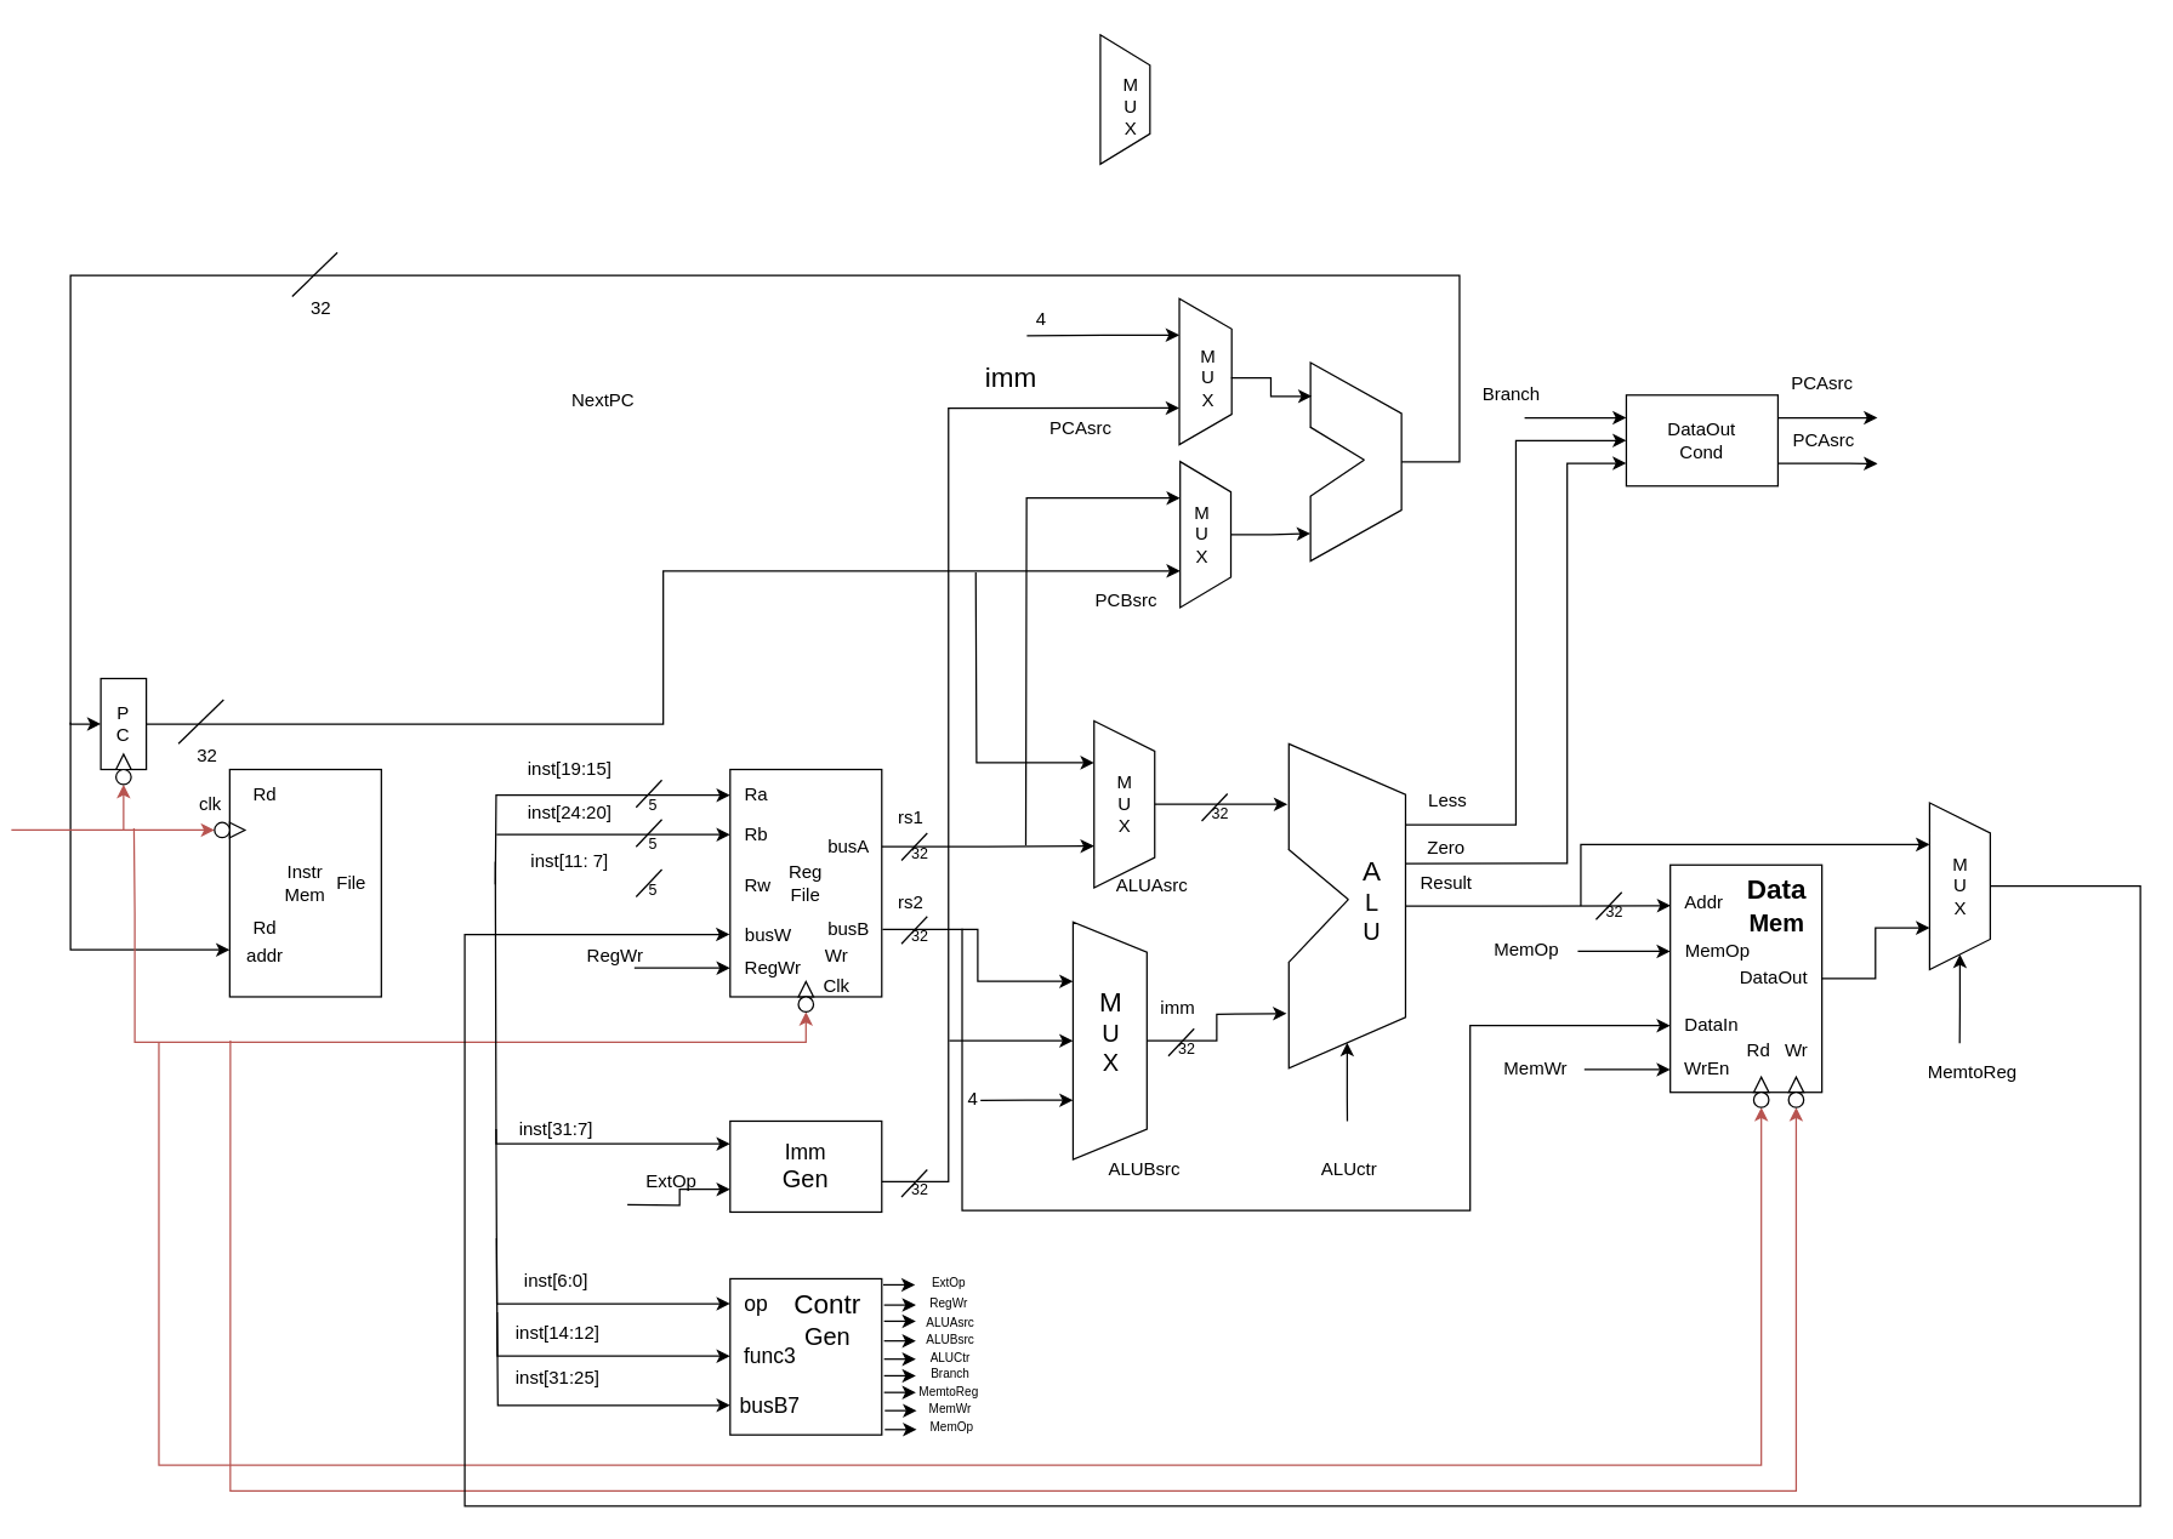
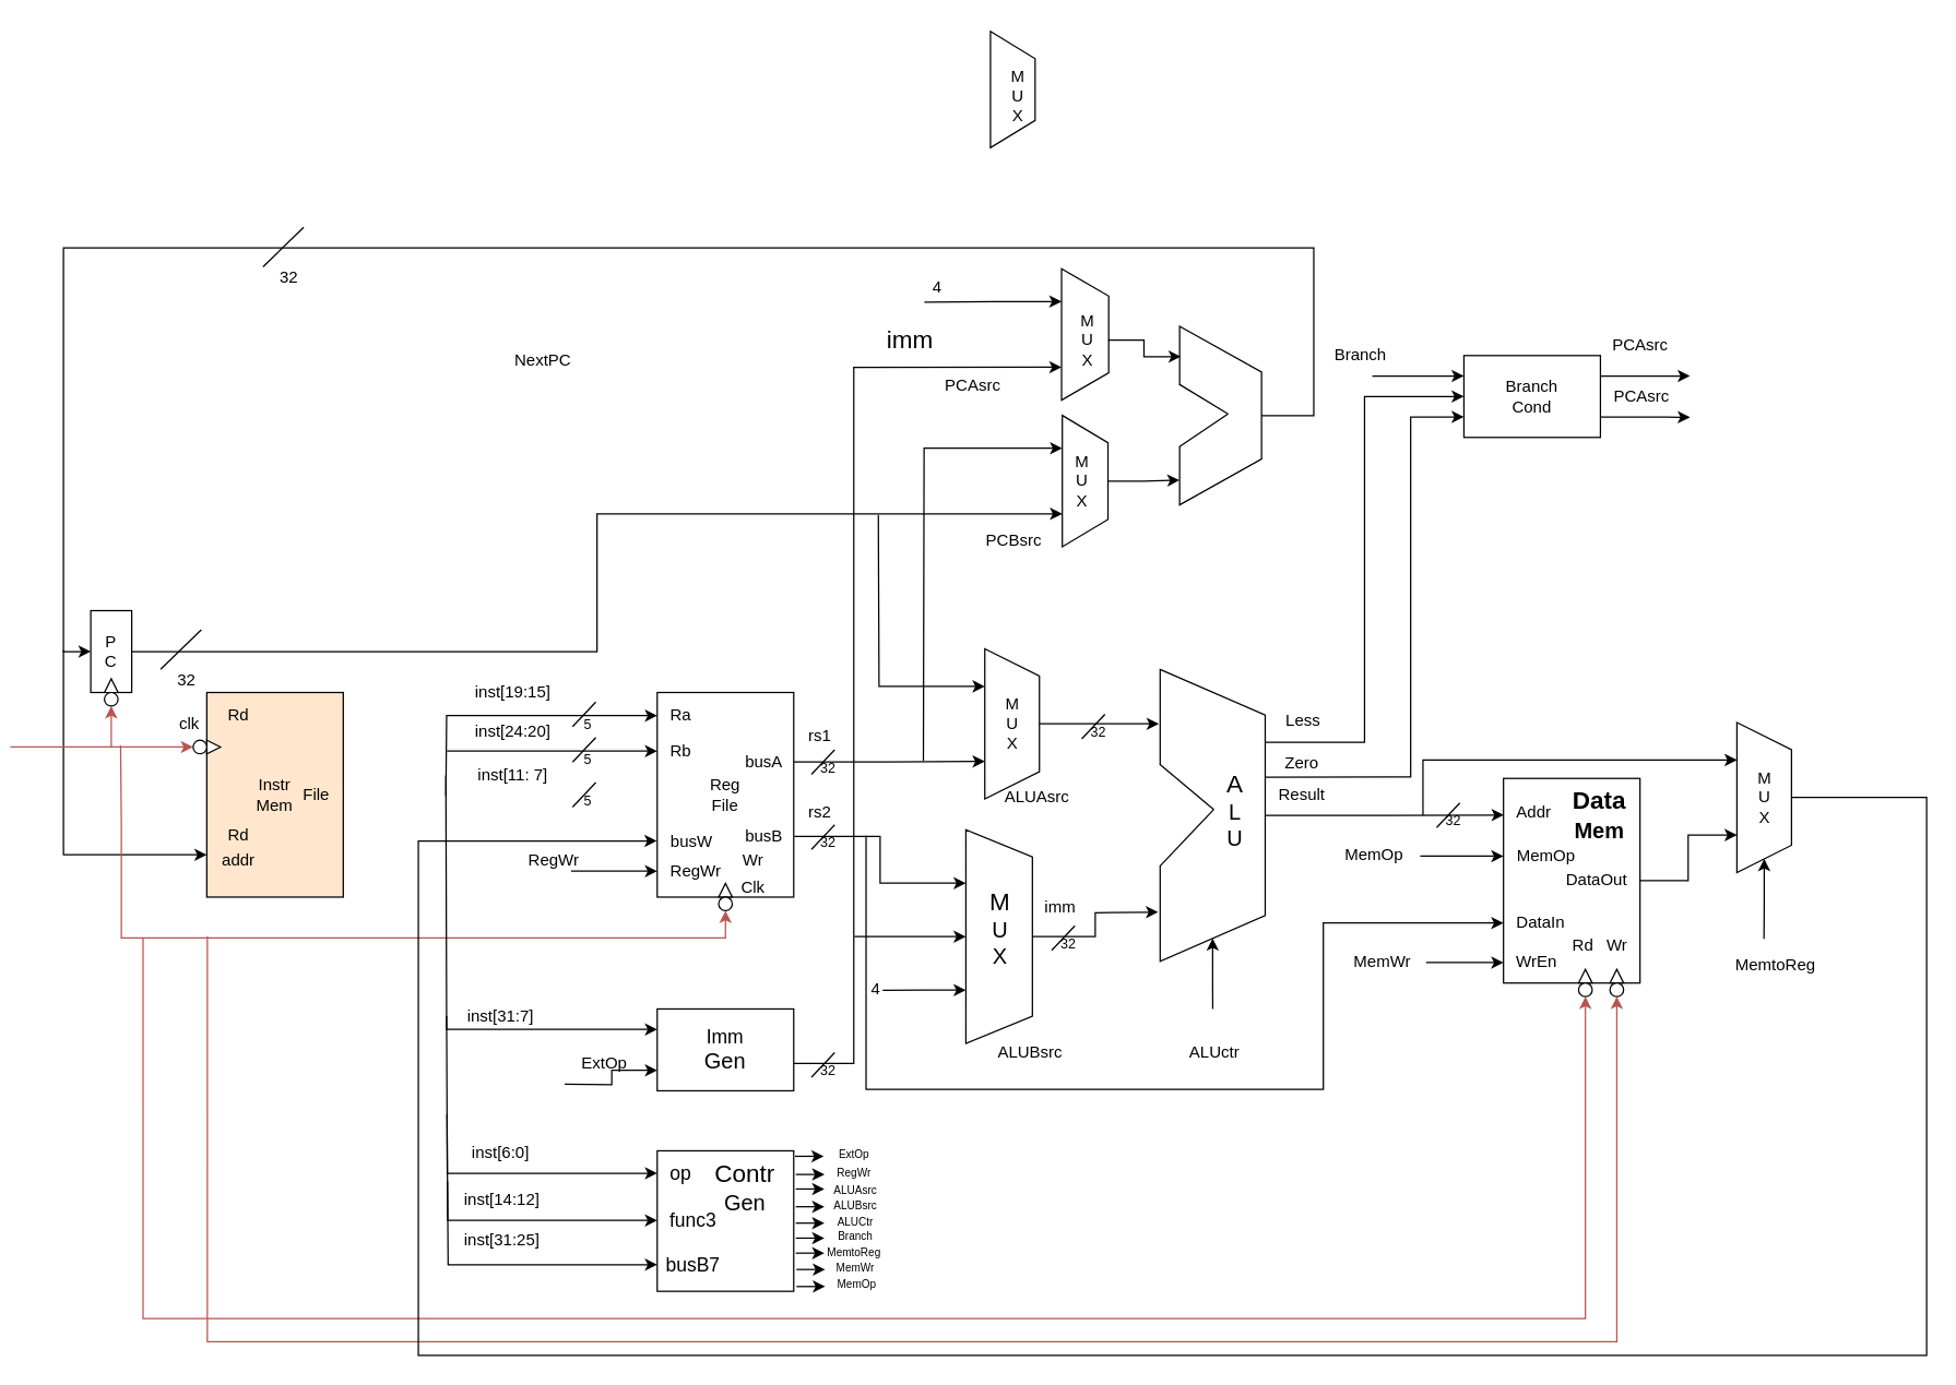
- <mxCell id="64" value="DataOut&lt;div&gt;Cond&lt;/div&gt;" style="html=1;dashed=0;whiteSpace=wrap;" vertex="1" parent="1"><mxGeometry x="1046" y="260" width="100" height="60" as="geometry" /></mxCell>
+ <mxCell id="64" value="Branch&lt;div&gt;Cond&lt;/div&gt;" style="html=1;dashed=0;whiteSpace=wrap;" vertex="1" parent="1"><mxGeometry x="1046" y="260" width="100" height="60" as="geometry" /></mxCell>
- <mxCell id="8" value="Instr&lt;div&gt;Mem&lt;/div&gt;" style="html=1;dashed=0;whiteSpace=wrap;" vertex="1" parent="1"><mxGeometry x="125" y="507" width="100" height="150" as="geometry" /></mxCell>
+ <mxCell id="8" value="Instr&lt;div&gt;Mem&lt;/div&gt;" style="html=1;dashed=0;whiteSpace=wrap;fillColor=#ffe6cc;" vertex="1" parent="1"><mxGeometry x="125" y="507" width="100" height="150" as="geometry" /></mxCell>
- <mxCell id="94" value="Rw" style="text;html=1;align=center;verticalAlign=middle;resizable=0;points=[];autosize=1;strokeColor=none;fillColor=none;" vertex="1" parent="1"><mxGeometry x="455" y="571" width="35" height="26" as="geometry" /></mxCell>
